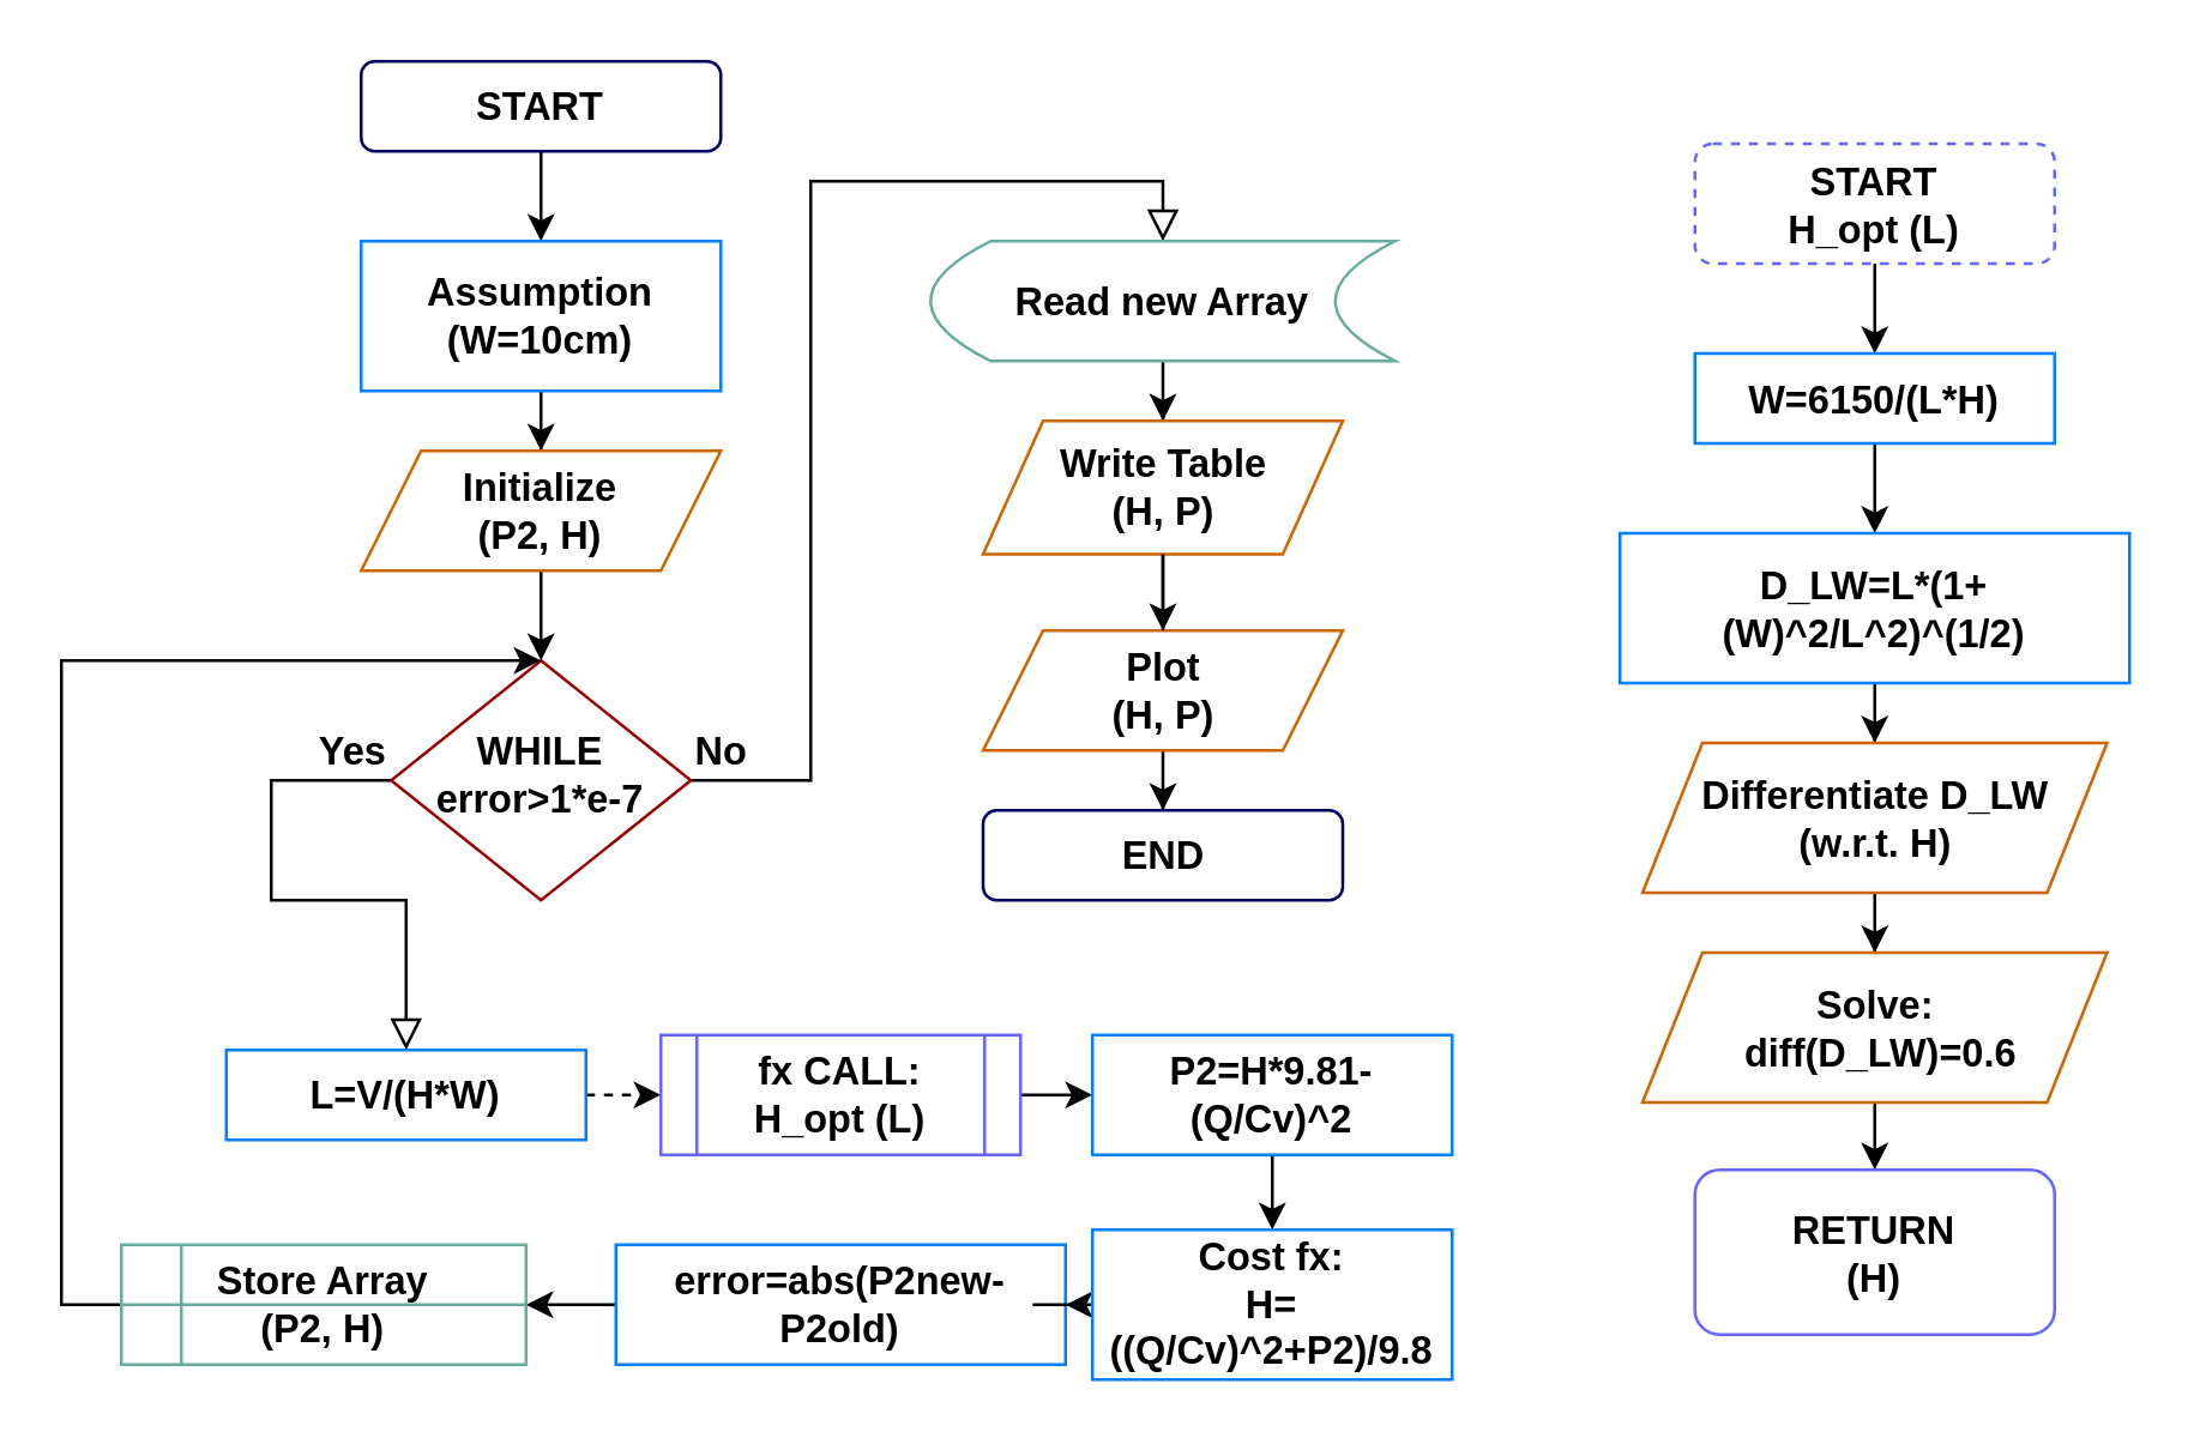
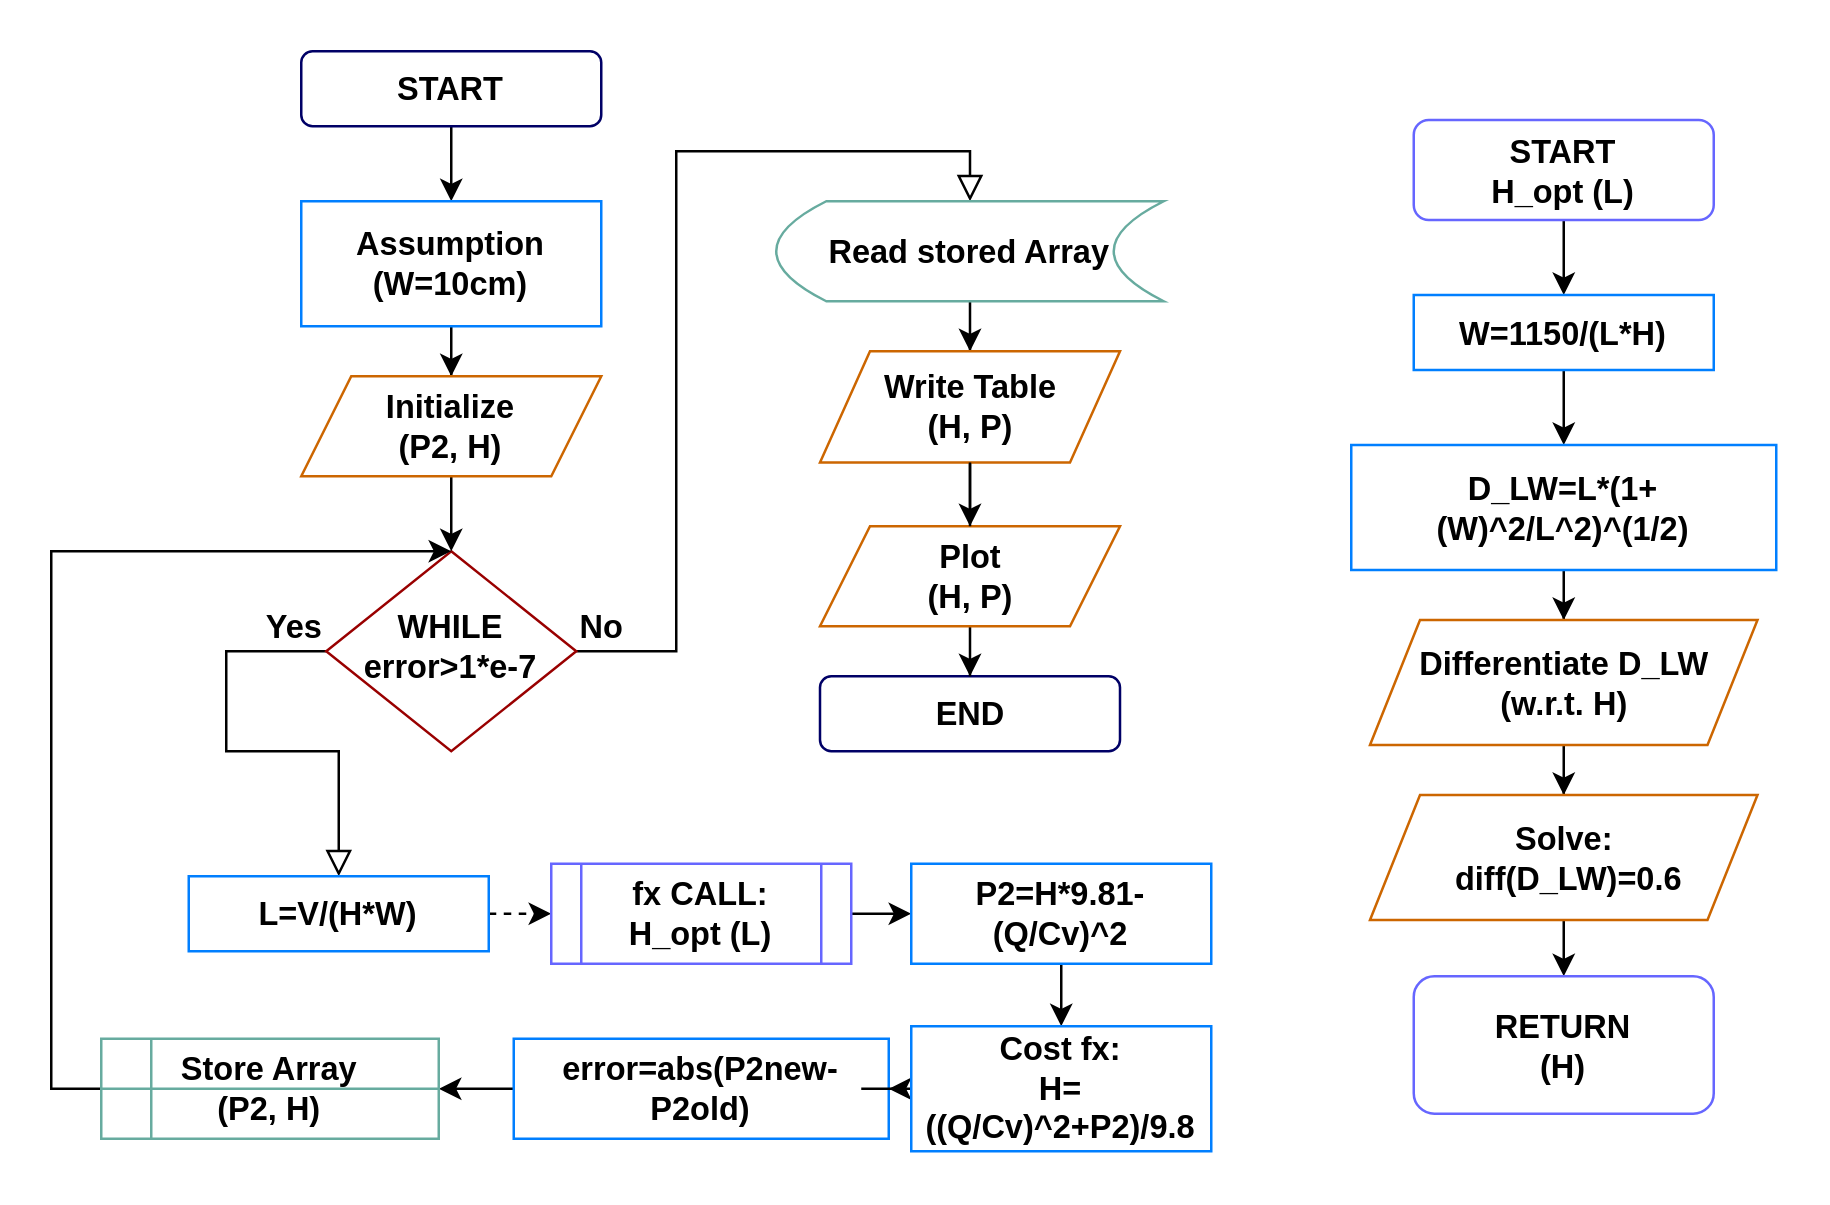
- <mxCell id="30" value="START&lt;br style=&quot;font-size: 13px;&quot;&gt;H_opt (L)" style="rounded=1;whiteSpace=wrap;html=1;strokeColor=#6666FF;fontStyle=1;fontSize=13;dashed=1;" parent="1" vertex="1"><mxGeometry x="565" y="47.5" width="120" height="40" as="geometry" /></mxCell>
+ <mxCell id="30" value="START&lt;br style=&quot;font-size: 13px;&quot;&gt;H_opt (L)" style="rounded=1;whiteSpace=wrap;html=1;strokeColor=#6666FF;fontStyle=1;fontSize=13;" parent="1" vertex="1"><mxGeometry x="565" y="47.5" width="120" height="40" as="geometry" /></mxCell>
- <mxCell id="26" value="Read new Array" style="shape=dataStorage;whiteSpace=wrap;html=1;fixedSize=1;strokeColor=#67AB9F;fontStyle=1;fontSize=13;" parent="1" vertex="1"><mxGeometry x="310" y="80" width="155" height="40" as="geometry" /></mxCell>
+ <mxCell id="26" value="Read stored Array" style="shape=dataStorage;whiteSpace=wrap;html=1;fixedSize=1;strokeColor=#67AB9F;fontStyle=1;fontSize=13;" parent="1" vertex="1"><mxGeometry x="310" y="80" width="155" height="40" as="geometry" /></mxCell>
- <mxCell id="33" value="W=6150/(L*H)" style="rounded=0;whiteSpace=wrap;html=1;strokeColor=#007FFF;fontStyle=1;fontSize=13;" parent="1" vertex="1"><mxGeometry x="565" y="117.5" width="120" height="30" as="geometry" /></mxCell>
+ <mxCell id="33" value="W=1150/(L*H)" style="rounded=0;whiteSpace=wrap;html=1;strokeColor=#007FFF;fontStyle=1;fontSize=13;" parent="1" vertex="1"><mxGeometry x="565" y="117.5" width="120" height="30" as="geometry" /></mxCell>
